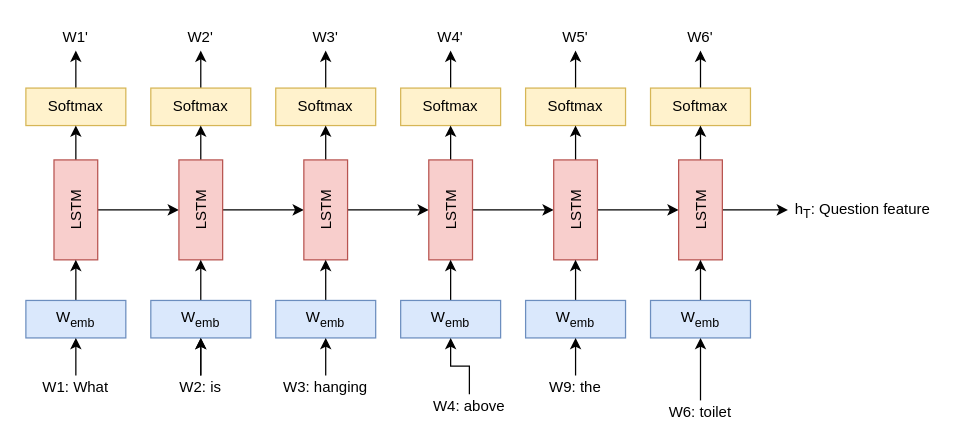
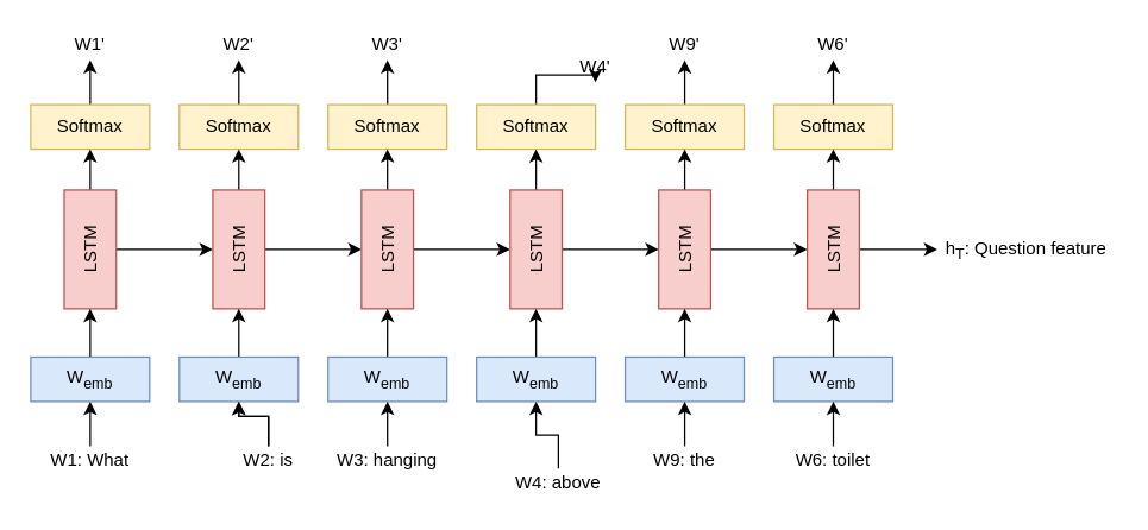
- <mxCell id="42" value="W4'" style="text;html=1;strokeColor=none;fillColor=none;align=center;verticalAlign=middle;whiteSpace=wrap;rounded=0;" vertex="1" parent="1"><mxGeometry x="340" width="40" height="20" as="geometry" y="20" /></mxCell>
+ <mxCell id="42" value="W4'" style="text;html=1;strokeColor=none;fillColor=none;align=center;verticalAlign=middle;whiteSpace=wrap;rounded=0;" vertex="1" parent="1"><mxGeometry x="380" y="35" width="40" height="20" as="geometry" /></mxCell>
- <mxCell id="52" value="W5'" style="text;html=1;strokeColor=none;fillColor=none;align=center;verticalAlign=middle;whiteSpace=wrap;rounded=0;" vertex="1" parent="1"><mxGeometry x="440" width="40" height="20" as="geometry" y="20" /></mxCell>
+ <mxCell id="52" value="W9'" style="text;html=1;strokeColor=none;fillColor=none;align=center;verticalAlign=middle;whiteSpace=wrap;rounded=0;" vertex="1" parent="1"><mxGeometry x="440" width="40" height="20" as="geometry" y="20" /></mxCell>
- <mxCell id="21" value="W2: is" style="text;html=1;strokeColor=none;fillColor=none;align=center;verticalAlign=middle;whiteSpace=wrap;rounded=0;" vertex="1" parent="1"><mxGeometry x="130" y="300" width="60" height="20" as="geometry" /></mxCell>
+ <mxCell id="21" value="W2: is" style="text;html=1;strokeColor=none;fillColor=none;align=center;verticalAlign=middle;whiteSpace=wrap;rounded=0;" vertex="1" parent="1"><mxGeometry x="150" y="300" width="60" height="20" as="geometry" /></mxCell>
- <mxCell id="61" value="W6: toilet" style="text;html=1;strokeColor=none;fillColor=none;align=center;verticalAlign=middle;whiteSpace=wrap;rounded=0;" vertex="1" parent="1"><mxGeometry x="530" y="320" width="60" height="20" as="geometry" /></mxCell>
+ <mxCell id="61" value="W6: toilet" style="text;html=1;strokeColor=none;fillColor=none;align=center;verticalAlign=middle;whiteSpace=wrap;rounded=0;" vertex="1" parent="1"><mxGeometry x="530" y="300" width="60" height="20" as="geometry" /></mxCell>
